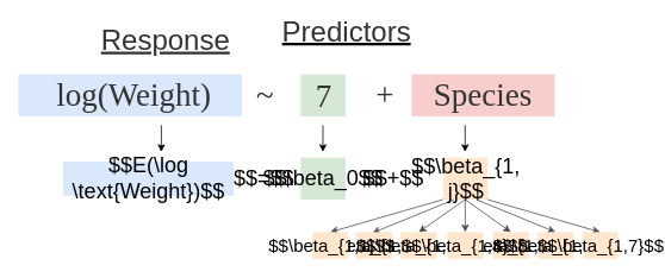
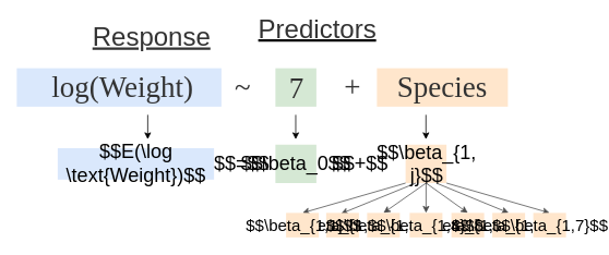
- <mxCell id="3" value="&lt;span style=&quot;font-family: &amp;#34;fira code&amp;#34; ; font-size: 36px ; font-style: normal ; font-weight: 400 ; letter-spacing: normal ; text-align: center ; text-indent: 0px ; text-transform: none ; word-spacing: 0px ; float: none ; display: inline&quot;&gt;&lt;font color=&quot;#333333&quot;&gt;Species&lt;/font&gt;&lt;/span&gt;" style="rounded=0;whiteSpace=wrap;html=1;strokeColor=none;fillColor=#f8cecc;labelBackgroundColor=none;" parent="1" vertex="1"><mxGeometry x="460" y="83" width="160" height="47" as="geometry" /></mxCell>
+ <mxCell id="3" value="&lt;span style=&quot;font-family: &amp;#34;fira code&amp;#34; ; font-size: 36px ; font-style: normal ; font-weight: 400 ; letter-spacing: normal ; text-align: center ; text-indent: 0px ; text-transform: none ; word-spacing: 0px ; float: none ; display: inline&quot;&gt;&lt;font color=&quot;#333333&quot;&gt;Species&lt;/font&gt;&lt;/span&gt;" style="rounded=0;whiteSpace=wrap;html=1;strokeColor=none;fillColor=#ffe6cc;labelBackgroundColor=none;" parent="1" vertex="1"><mxGeometry x="460" y="83" width="160" height="47" as="geometry" /></mxCell>
